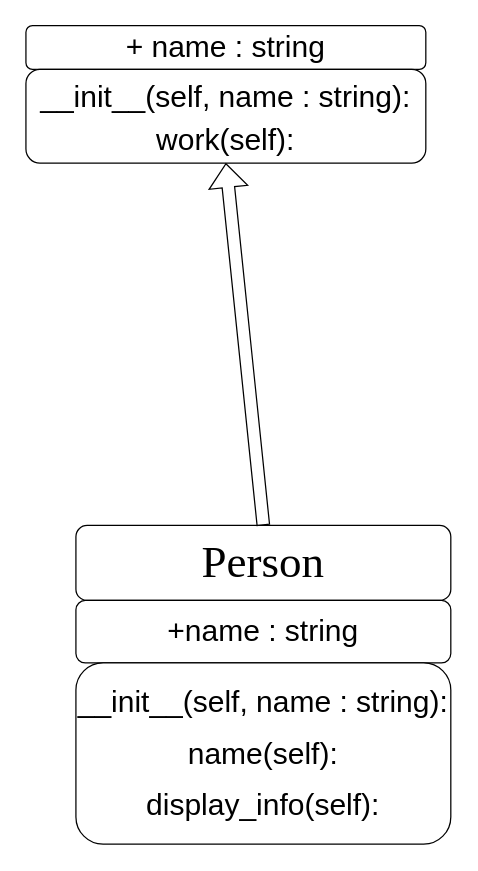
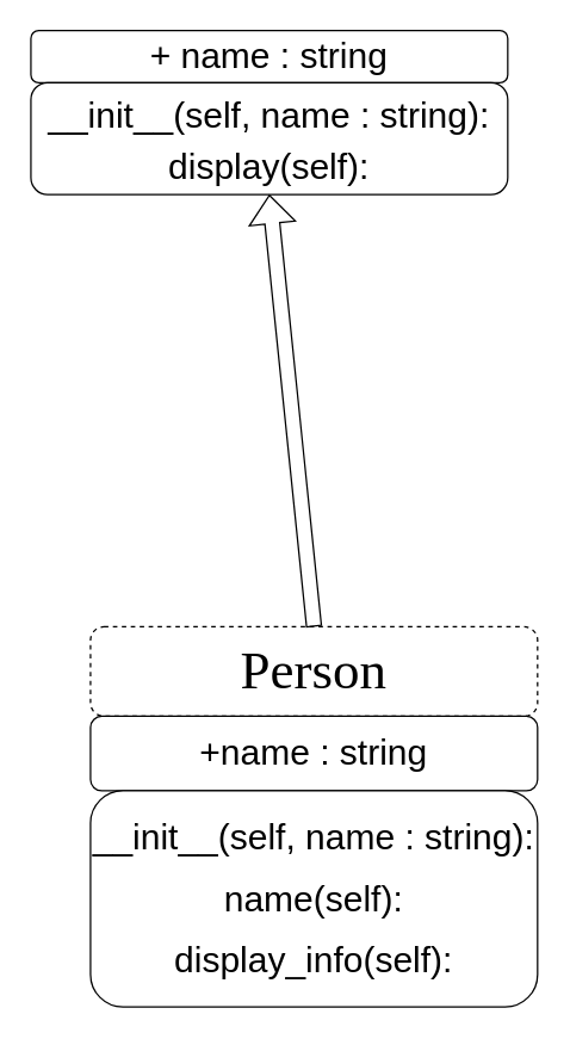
- <mxCell id="3" value="&lt;p class=&quot;MsoNormal&quot;&gt;&lt;span lang=&quot;EN-US&quot;&gt;&lt;font style=&quot;font-size: 24px;&quot;&gt;__init__(self, name : string):&lt;/font&gt;&lt;/span&gt;&lt;br&gt;&lt;/p&gt;&lt;p class=&quot;MsoNormal&quot;&gt;&lt;span lang=&quot;EN-US&quot;&gt;&lt;font style=&quot;&quot;&gt;&lt;span style=&quot;line-height: 115%;&quot; lang=&quot;EN-US&quot;&gt;&lt;font style=&quot;font-size: 24px;&quot;&gt;work(self):&lt;/font&gt;&lt;/span&gt;&lt;br&gt;&lt;/font&gt;&lt;/span&gt;&lt;/p&gt;" style="rounded=1;whiteSpace=wrap;html=1;" vertex="1" parent="1"><mxGeometry x="20" y="55" width="320" height="75" as="geometry" /></mxCell>
+ <mxCell id="3" value="&lt;p class=&quot;MsoNormal&quot;&gt;&lt;span lang=&quot;EN-US&quot;&gt;&lt;font style=&quot;font-size: 24px;&quot;&gt;__init__(self, name : string):&lt;/font&gt;&lt;/span&gt;&lt;br&gt;&lt;/p&gt;&lt;p class=&quot;MsoNormal&quot;&gt;&lt;span lang=&quot;EN-US&quot;&gt;&lt;font style=&quot;&quot;&gt;&lt;span style=&quot;line-height: 115%;&quot; lang=&quot;EN-US&quot;&gt;&lt;font style=&quot;font-size: 24px;&quot;&gt;display(self):&lt;/font&gt;&lt;/span&gt;&lt;br&gt;&lt;/font&gt;&lt;/span&gt;&lt;/p&gt;" style="rounded=1;whiteSpace=wrap;html=1;" vertex="1" parent="1"><mxGeometry x="20" y="55" width="320" height="75" as="geometry" /></mxCell>
- <mxCell id="4" value="&lt;span lang=&quot;EN-US&quot;&gt;&lt;font style=&quot;font-size: 36px;&quot; face=&quot;Times New Roman&quot;&gt;Person&lt;/font&gt;&lt;/span&gt;" style="rounded=1;whiteSpace=wrap;html=1;" vertex="1" parent="1"><mxGeometry x="60" y="420" width="300" height="60" as="geometry" /></mxCell>
+ <mxCell id="4" value="&lt;span lang=&quot;EN-US&quot;&gt;&lt;font style=&quot;font-size: 36px;&quot; face=&quot;Times New Roman&quot;&gt;Person&lt;/font&gt;&lt;/span&gt;" style="rounded=1;whiteSpace=wrap;html=1;dashed=1;" vertex="1" parent="1"><mxGeometry x="60" y="420" width="300" height="60" as="geometry" /></mxCell>
